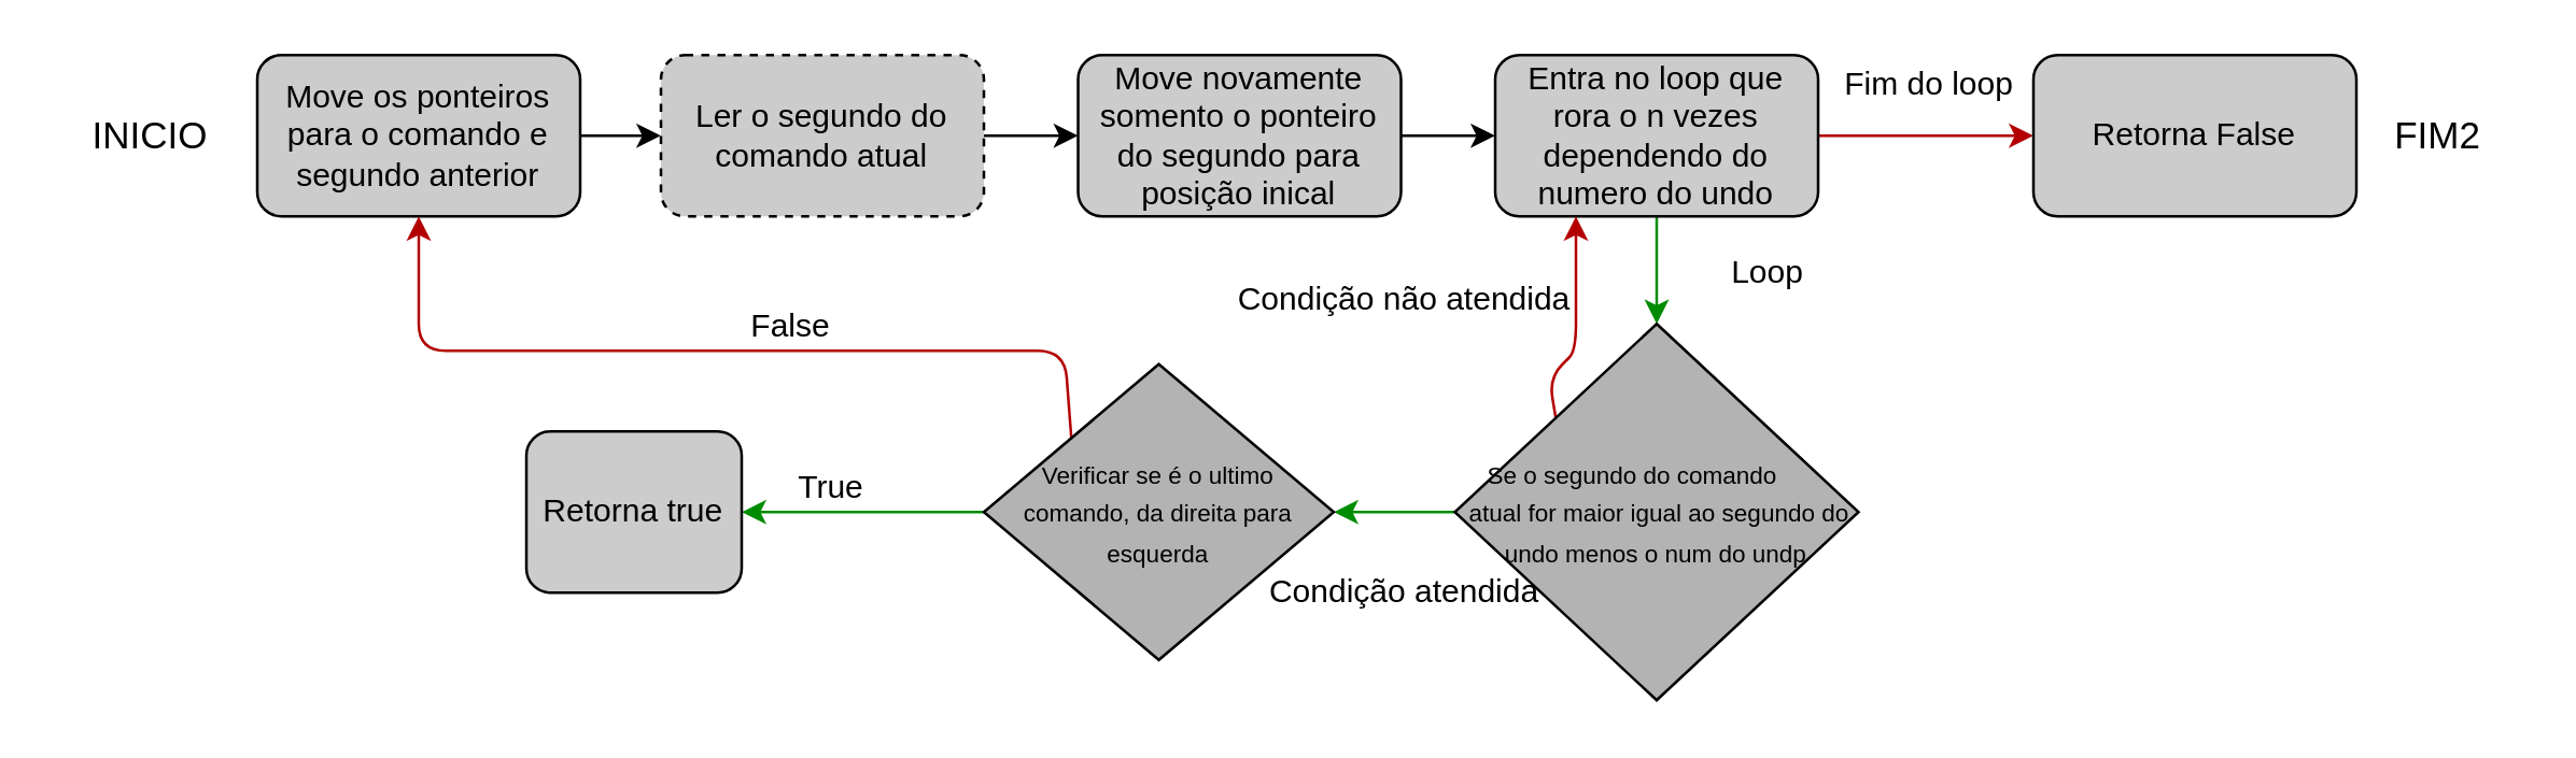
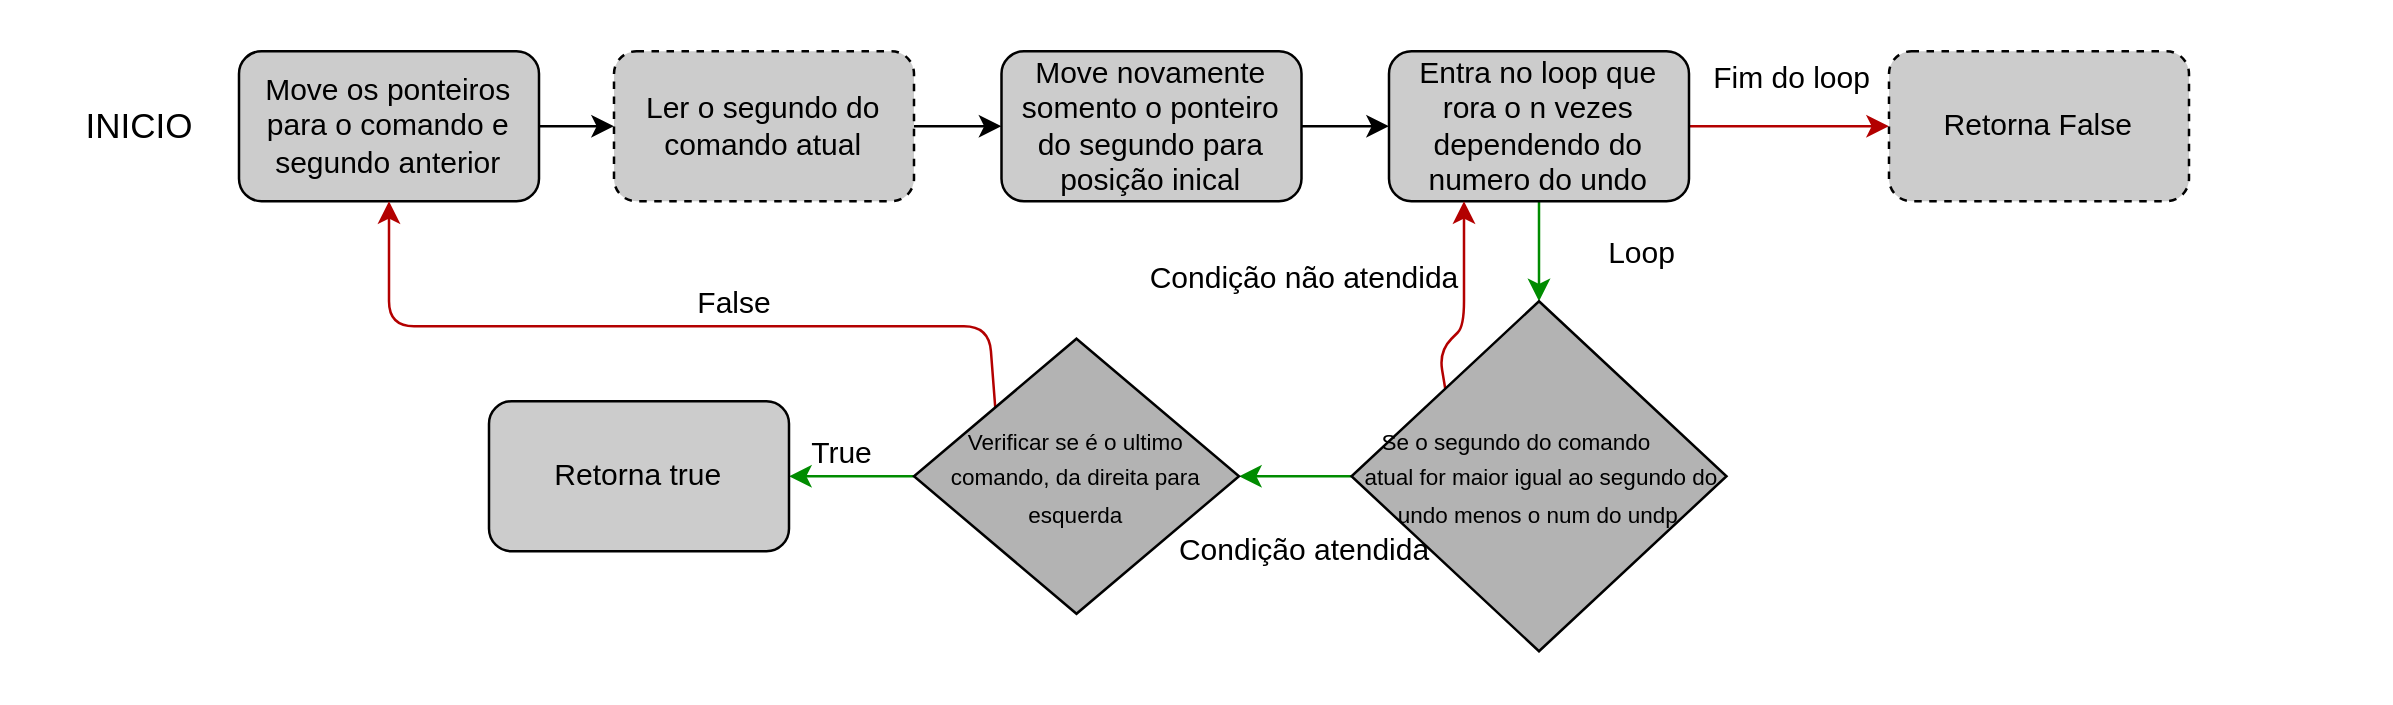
- <mxCell id="23" value="&lt;font color=&quot;#000000&quot;&gt;Retorna False&lt;/font&gt;" style="rounded=1;whiteSpace=wrap;html=1;strokeColor=#000000;fillColor=#CCCCCC;" parent="1" vertex="1"><mxGeometry x="755" y="20" width="120" height="60" as="geometry" /></mxCell>
+ <mxCell id="23" value="&lt;font color=&quot;#000000&quot;&gt;Retorna False&lt;/font&gt;" style="rounded=1;whiteSpace=wrap;html=1;strokeColor=#000000;fillColor=#CCCCCC;dashed=1;" parent="1" vertex="1"><mxGeometry x="755" y="20" width="120" height="60" as="geometry" /></mxCell>
- <mxCell id="24" value="&lt;font color=&quot;#000000&quot; style=&quot;font-size: 14px;&quot;&gt;FIM2&lt;/font&gt;" style="text;html=1;align=center;verticalAlign=middle;resizable=0;points=[];autosize=1;strokeColor=none;fillColor=none;" parent="1" vertex="1"><mxGeometry x="875" y="35" width="60" height="30" as="geometry" /></mxCell>
- <mxCell id="22" value="&lt;font color=&quot;#000000&quot;&gt;Retorna true&lt;/font&gt;" style="rounded=1;whiteSpace=wrap;html=1;strokeColor=#000000;fillColor=#CCCCCC;" parent="1" vertex="1"><mxGeometry x="195" y="160" width="80" height="60" as="geometry" /></mxCell>
+ <mxCell id="22" value="&lt;font color=&quot;#000000&quot;&gt;Retorna true&lt;/font&gt;" style="rounded=1;whiteSpace=wrap;html=1;strokeColor=#000000;fillColor=#CCCCCC;" parent="1" vertex="1"><mxGeometry x="195" y="160" width="120" height="60" as="geometry" /></mxCell>
